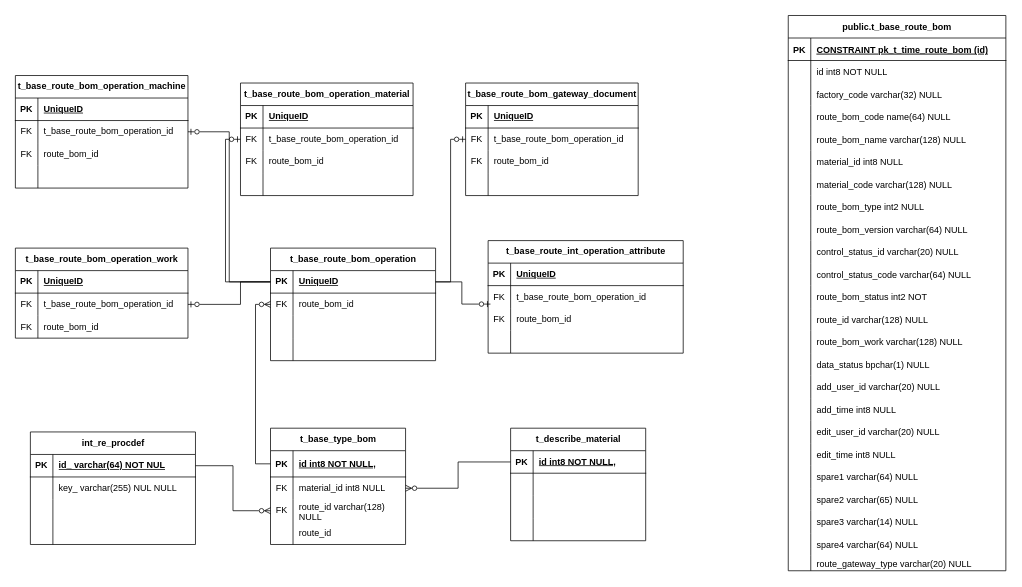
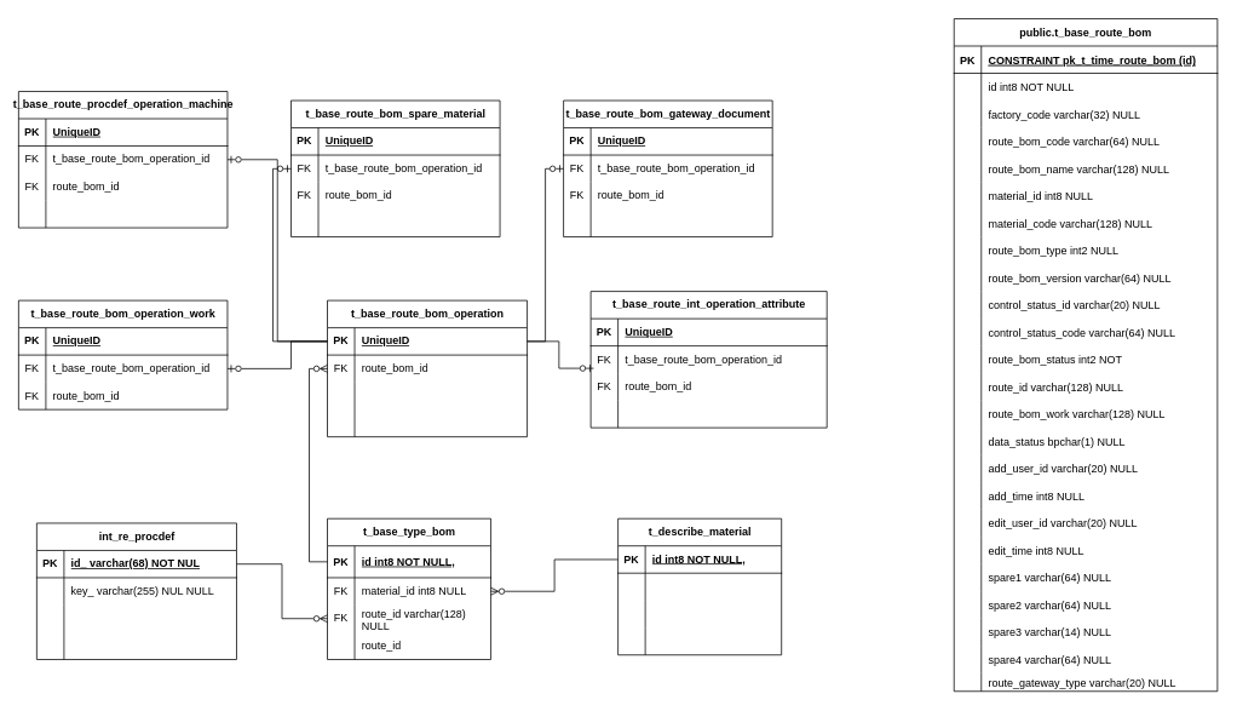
- <mxCell id="94" value="t_base_route_bom_operation_machine" style="shape=table;startSize=30;container=1;collapsible=1;childLayout=tableLayout;fixedRows=1;rowLines=0;fontStyle=1;align=center;resizeLast=1;html=1;" parent="1" vertex="1"><mxGeometry x="20" y="100" width="230" height="150" as="geometry" /></mxCell>
+ <mxCell id="94" value="t_base_route_procdef_operation_machine" style="shape=table;startSize=30;container=1;collapsible=1;childLayout=tableLayout;fixedRows=1;rowLines=0;fontStyle=1;align=center;resizeLast=1;html=1;" parent="1" vertex="1"><mxGeometry x="20" y="100" width="230" height="150" as="geometry" /></mxCell>
- <mxCell id="81" value="t_base_route_bom_operation_material" style="shape=table;startSize=30;container=1;collapsible=1;childLayout=tableLayout;fixedRows=1;rowLines=0;fontStyle=1;align=center;resizeLast=1;html=1;" parent="1" vertex="1"><mxGeometry x="320" y="110" width="230" height="150" as="geometry" /></mxCell>
+ <mxCell id="81" value="t_base_route_bom_spare_material" style="shape=table;startSize=30;container=1;collapsible=1;childLayout=tableLayout;fixedRows=1;rowLines=0;fontStyle=1;align=center;resizeLast=1;html=1;" parent="1" vertex="1"><mxGeometry x="320" y="110" width="230" height="150" as="geometry" /></mxCell>
- <mxCell id="137" value="route_bom_code name(64) NULL" style="shape=partialRectangle;overflow=hidden;connectable=0;fillColor=none;align=left;strokeColor=inherit;top=0;left=0;bottom=0;right=0;spacingLeft=6;" vertex="1" parent="135"><mxGeometry x="30" width="260" height="30" as="geometry"><mxRectangle width="260" height="30" as="alternateBounds" /></mxGeometry></mxCell>
+ <mxCell id="137" value="route_bom_code varchar(64) NULL" style="shape=partialRectangle;overflow=hidden;connectable=0;fillColor=none;align=left;strokeColor=inherit;top=0;left=0;bottom=0;right=0;spacingLeft=6;" vertex="1" parent="135"><mxGeometry x="30" width="260" height="30" as="geometry"><mxRectangle width="260" height="30" as="alternateBounds" /></mxGeometry></mxCell>
- <mxCell id="31" value="id_ varchar(64) NOT NUL" style="shape=partialRectangle;connectable=0;fillColor=none;top=0;left=0;bottom=0;right=0;align=left;spacingLeft=6;fontStyle=5;overflow=hidden;whiteSpace=wrap;html=1;" parent="29" vertex="1"><mxGeometry x="30" width="190" height="30" as="geometry"><mxRectangle width="190" height="30" as="alternateBounds" /></mxGeometry></mxCell>
+ <mxCell id="31" value="id_ varchar(68) NOT NUL" style="shape=partialRectangle;connectable=0;fillColor=none;top=0;left=0;bottom=0;right=0;align=left;spacingLeft=6;fontStyle=5;overflow=hidden;whiteSpace=wrap;html=1;" parent="29" vertex="1"><mxGeometry x="30" width="190" height="30" as="geometry"><mxRectangle width="190" height="30" as="alternateBounds" /></mxGeometry></mxCell>
- <mxCell id="188" value="spare2 varchar(65) NULL" style="shape=partialRectangle;overflow=hidden;connectable=0;fillColor=none;align=left;strokeColor=inherit;top=0;left=0;bottom=0;right=0;spacingLeft=6;" vertex="1" parent="186"><mxGeometry x="30" width="260" height="30" as="geometry"><mxRectangle width="260" height="30" as="alternateBounds" /></mxGeometry></mxCell>
+ <mxCell id="188" value="spare2 varchar(64) NULL" style="shape=partialRectangle;overflow=hidden;connectable=0;fillColor=none;align=left;strokeColor=inherit;top=0;left=0;bottom=0;right=0;spacingLeft=6;" vertex="1" parent="186"><mxGeometry x="30" width="260" height="30" as="geometry"><mxRectangle width="260" height="30" as="alternateBounds" /></mxGeometry></mxCell>
